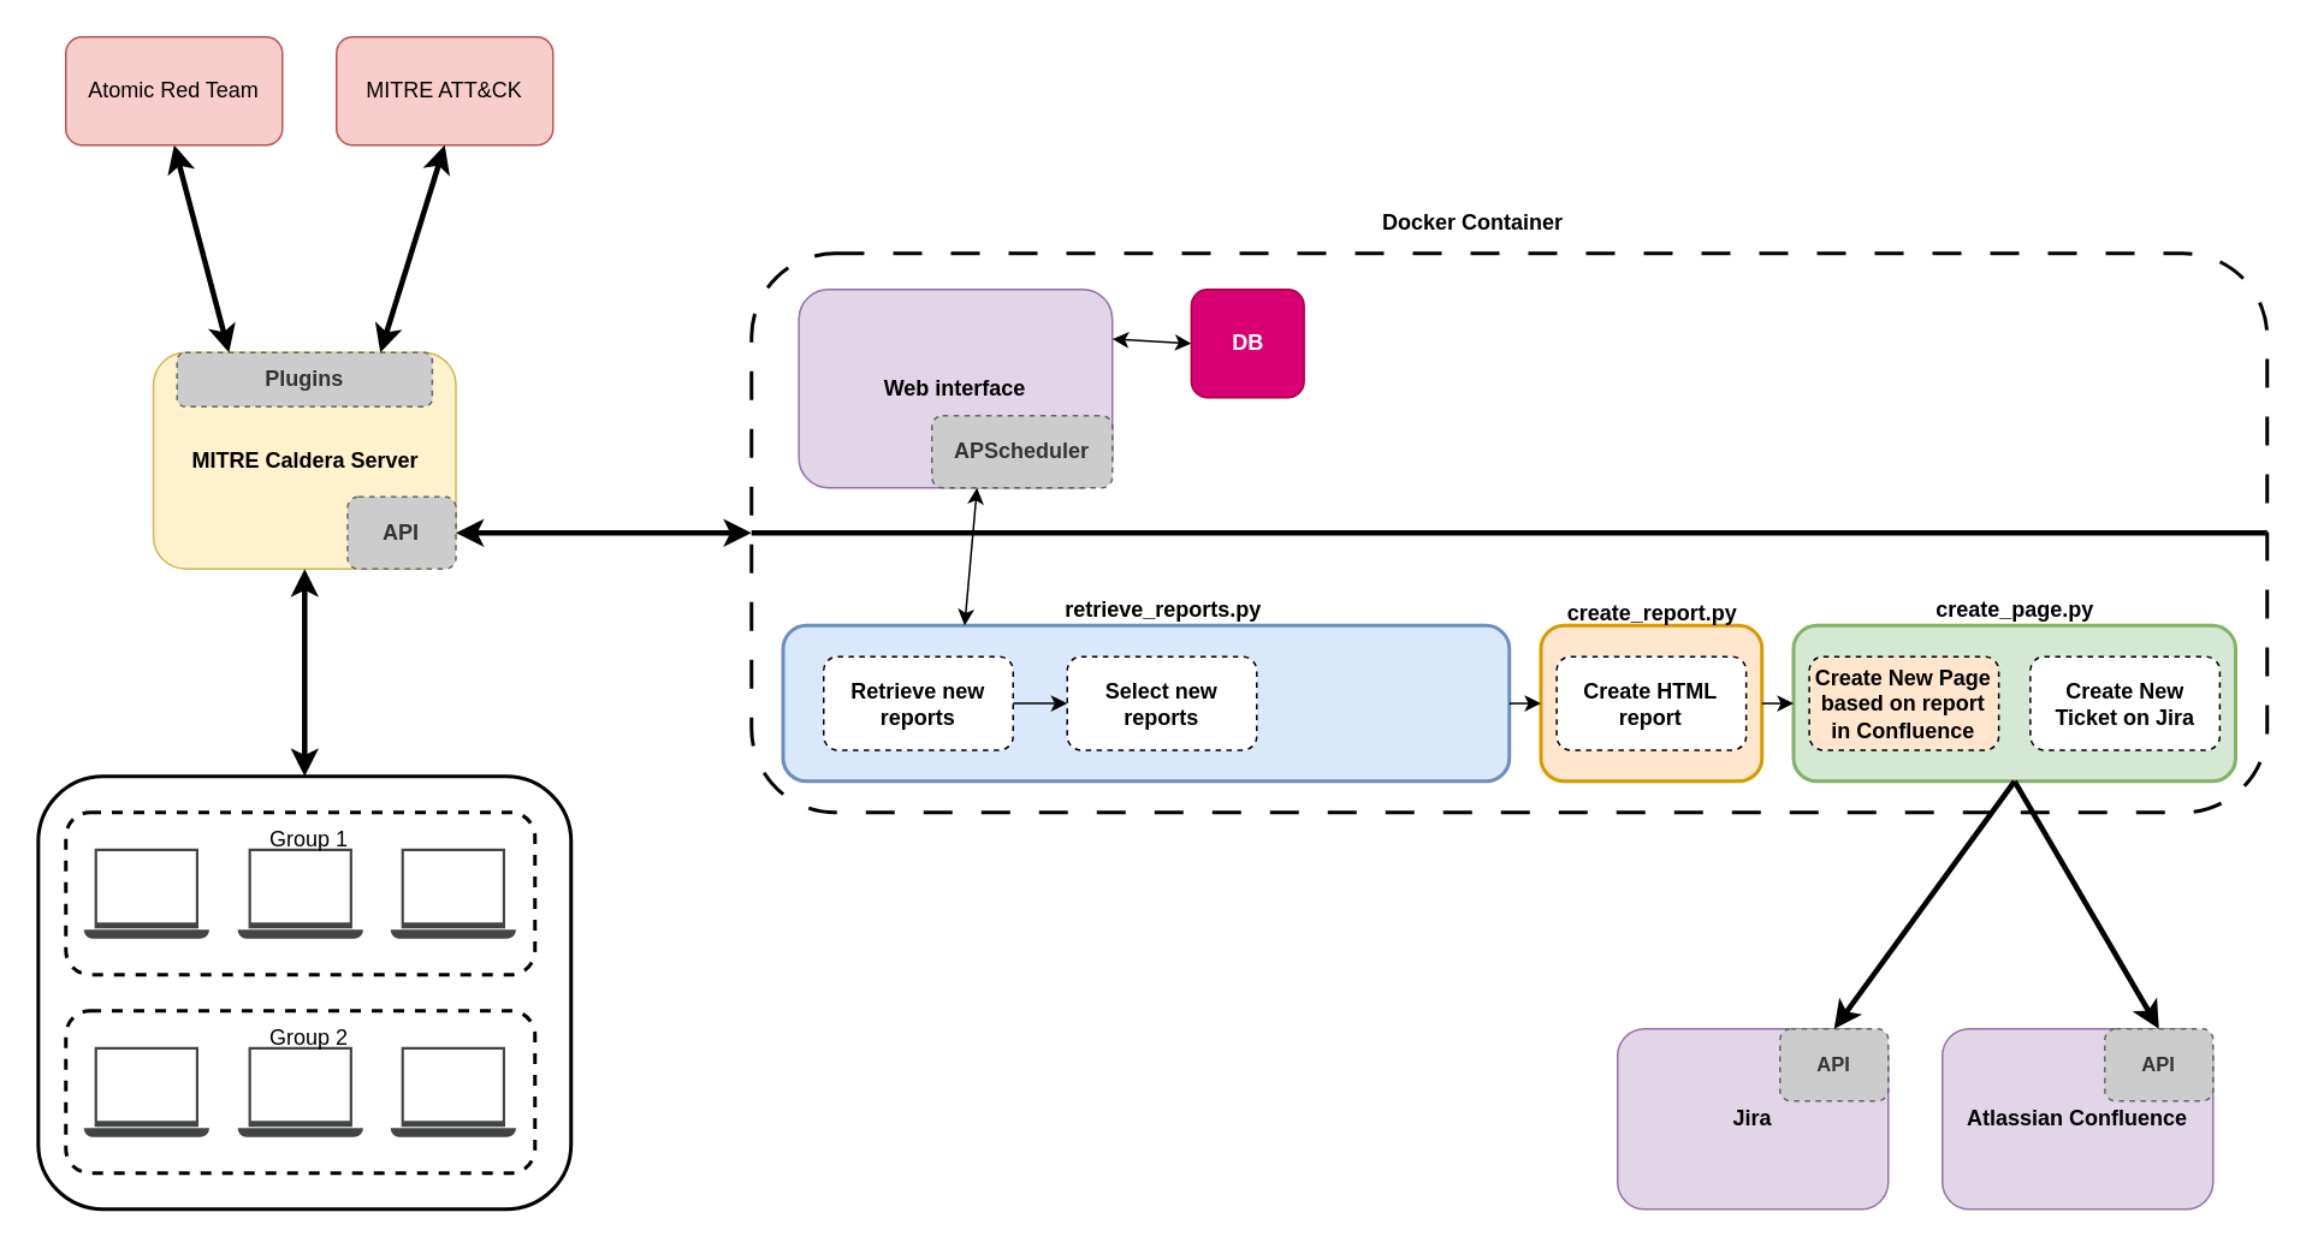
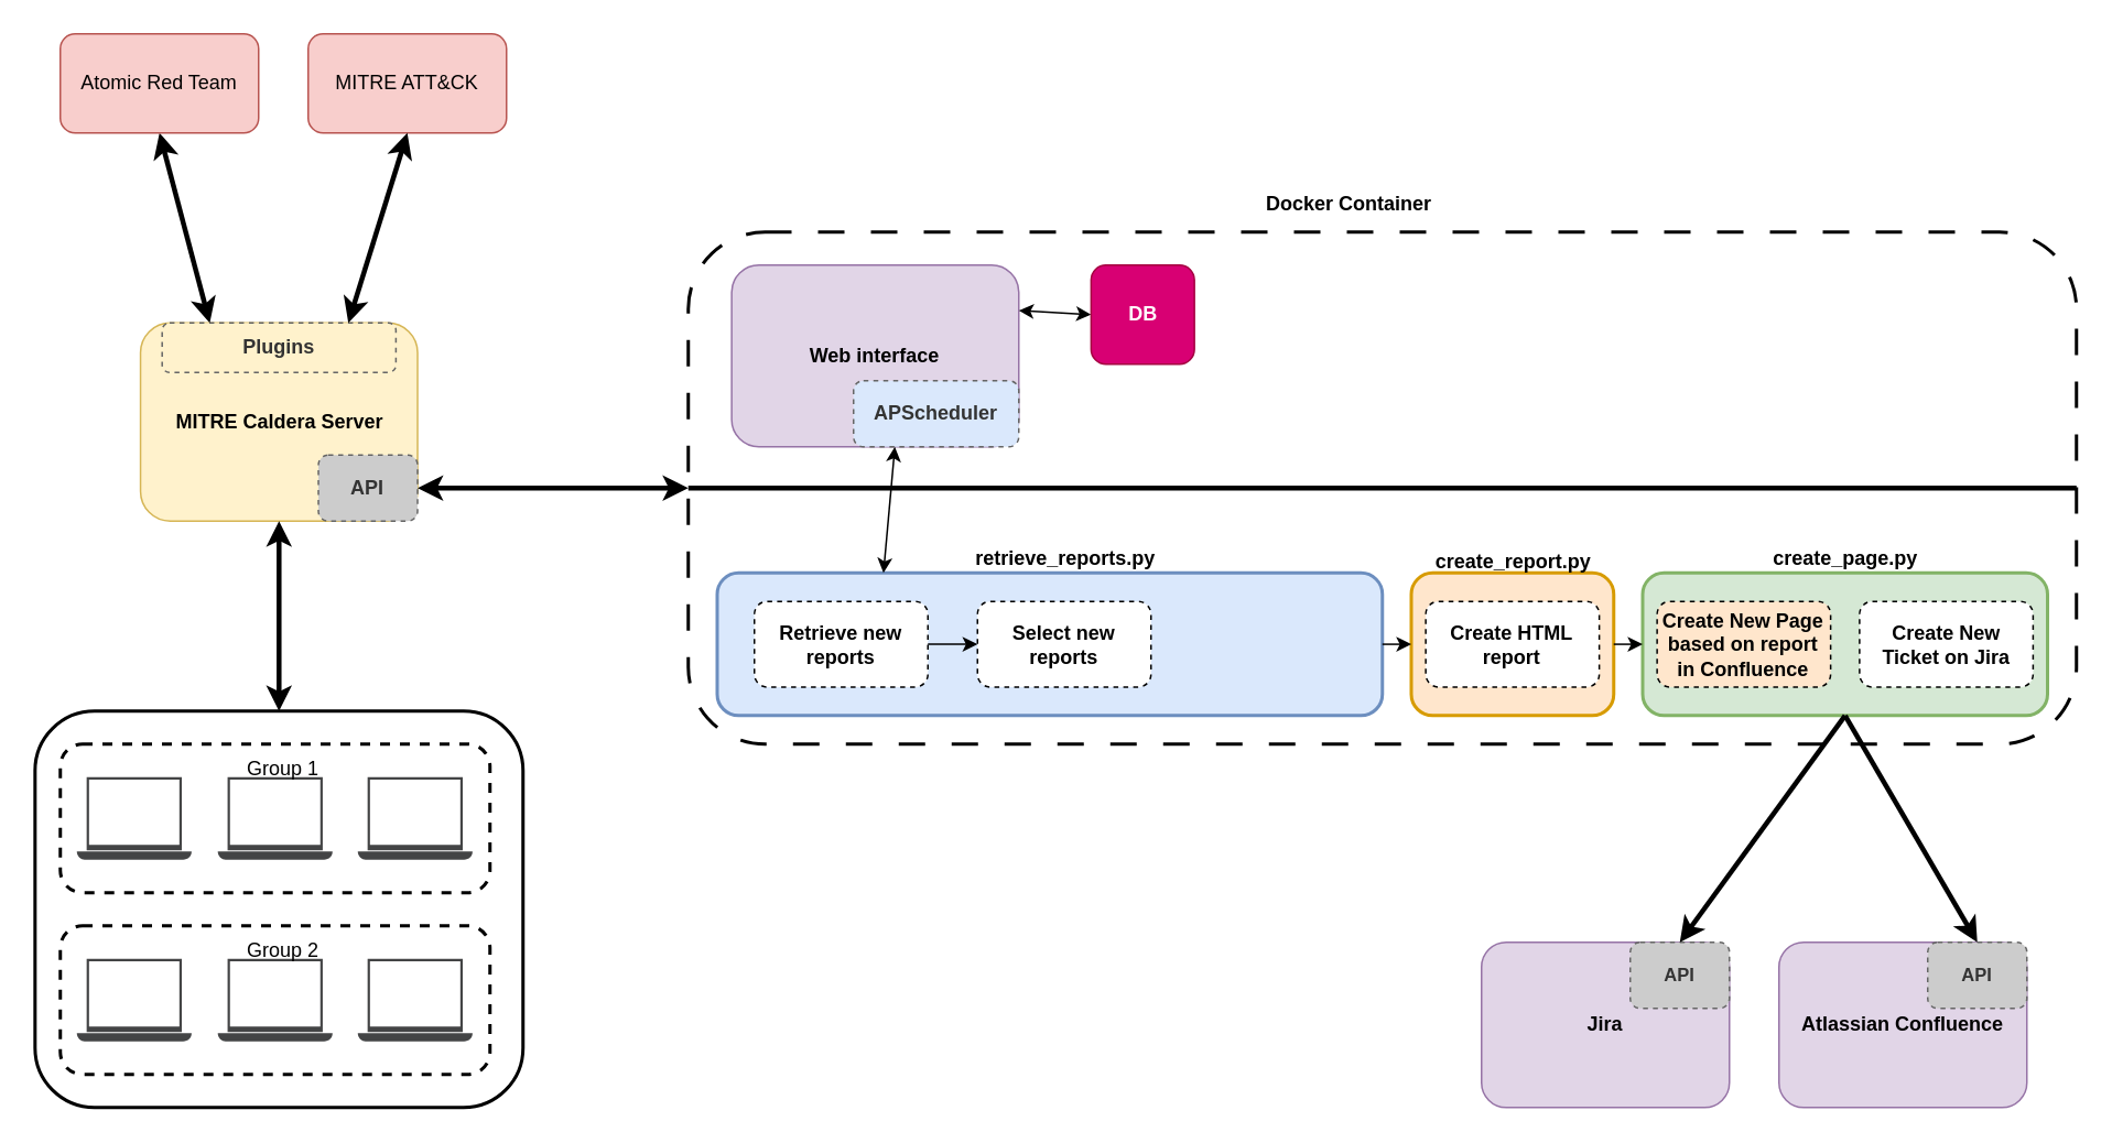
- <mxCell id="46" value="&lt;b&gt;Plugins&lt;/b&gt;" style="rounded=1;whiteSpace=wrap;html=1;fillColor=#CCCCCC;strokeColor=#666666;gradientDirection=north;dashed=1;fontColor=#333333;" parent="1" vertex="1"><mxGeometry x="97.63" y="195" width="141.46" height="30" as="geometry" /></mxCell>
+ <mxCell id="46" value="&lt;b&gt;Plugins&lt;/b&gt;" style="rounded=1;whiteSpace=wrap;html=1;fillColor=#fff2cc;strokeColor=#666666;gradientDirection=north;dashed=1;fontColor=#333333;" parent="1" vertex="1"><mxGeometry x="97.63" y="195" width="141.46" height="30" as="geometry" /></mxCell>
- <mxCell id="58" value="&lt;b&gt;APScheduler&lt;/b&gt;" style="rounded=1;whiteSpace=wrap;html=1;fillColor=#CCCCCC;strokeColor=#666666;gradientDirection=north;dashed=1;fontColor=#333333;" parent="1" vertex="1"><mxGeometry x="516" y="230" width="100" height="40" as="geometry" /></mxCell>
+ <mxCell id="58" value="&lt;b&gt;APScheduler&lt;/b&gt;" style="rounded=1;whiteSpace=wrap;html=1;fillColor=#dae8fc;strokeColor=#666666;gradientDirection=north;dashed=1;fontColor=#333333;" parent="1" vertex="1"><mxGeometry x="516" y="230" width="100" height="40" as="geometry" /></mxCell>
